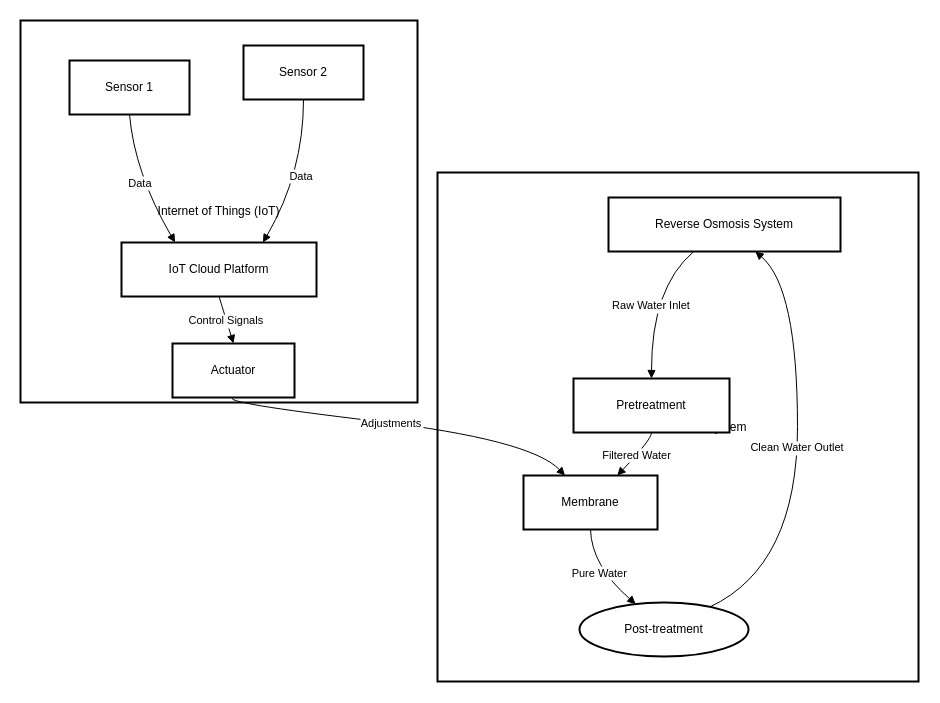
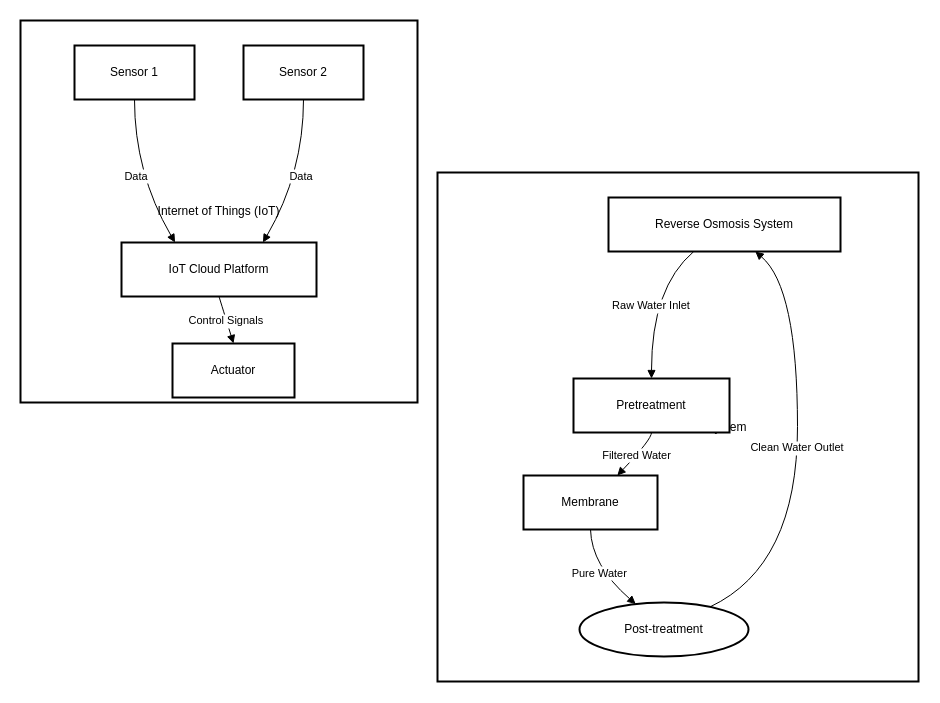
- <mxCell id="9" value="Sensor 1" style="whiteSpace=wrap;strokeWidth=2;" vertex="1" parent="1"><mxGeometry x="69" y="60" width="120" height="54" as="geometry" /></mxCell>
+ <mxCell id="9" value="Sensor 1" style="whiteSpace=wrap;strokeWidth=2;" vertex="1" parent="1"><mxGeometry x="74" y="45" width="120" height="54" as="geometry" /></mxCell>
- <mxCell id="19" value="Adjustments" style="curved=1;startArrow=none;endArrow=block;exitX=0.5;exitY=1.01;entryX=0.31;entryY=0;" edge="1" parent="1" source="11" target="6"><mxGeometry relative="1" as="geometry"><Array as="points"><mxPoint x="218" y="402" /><mxPoint x="530" y="439" /></Array></mxGeometry></mxCell>
